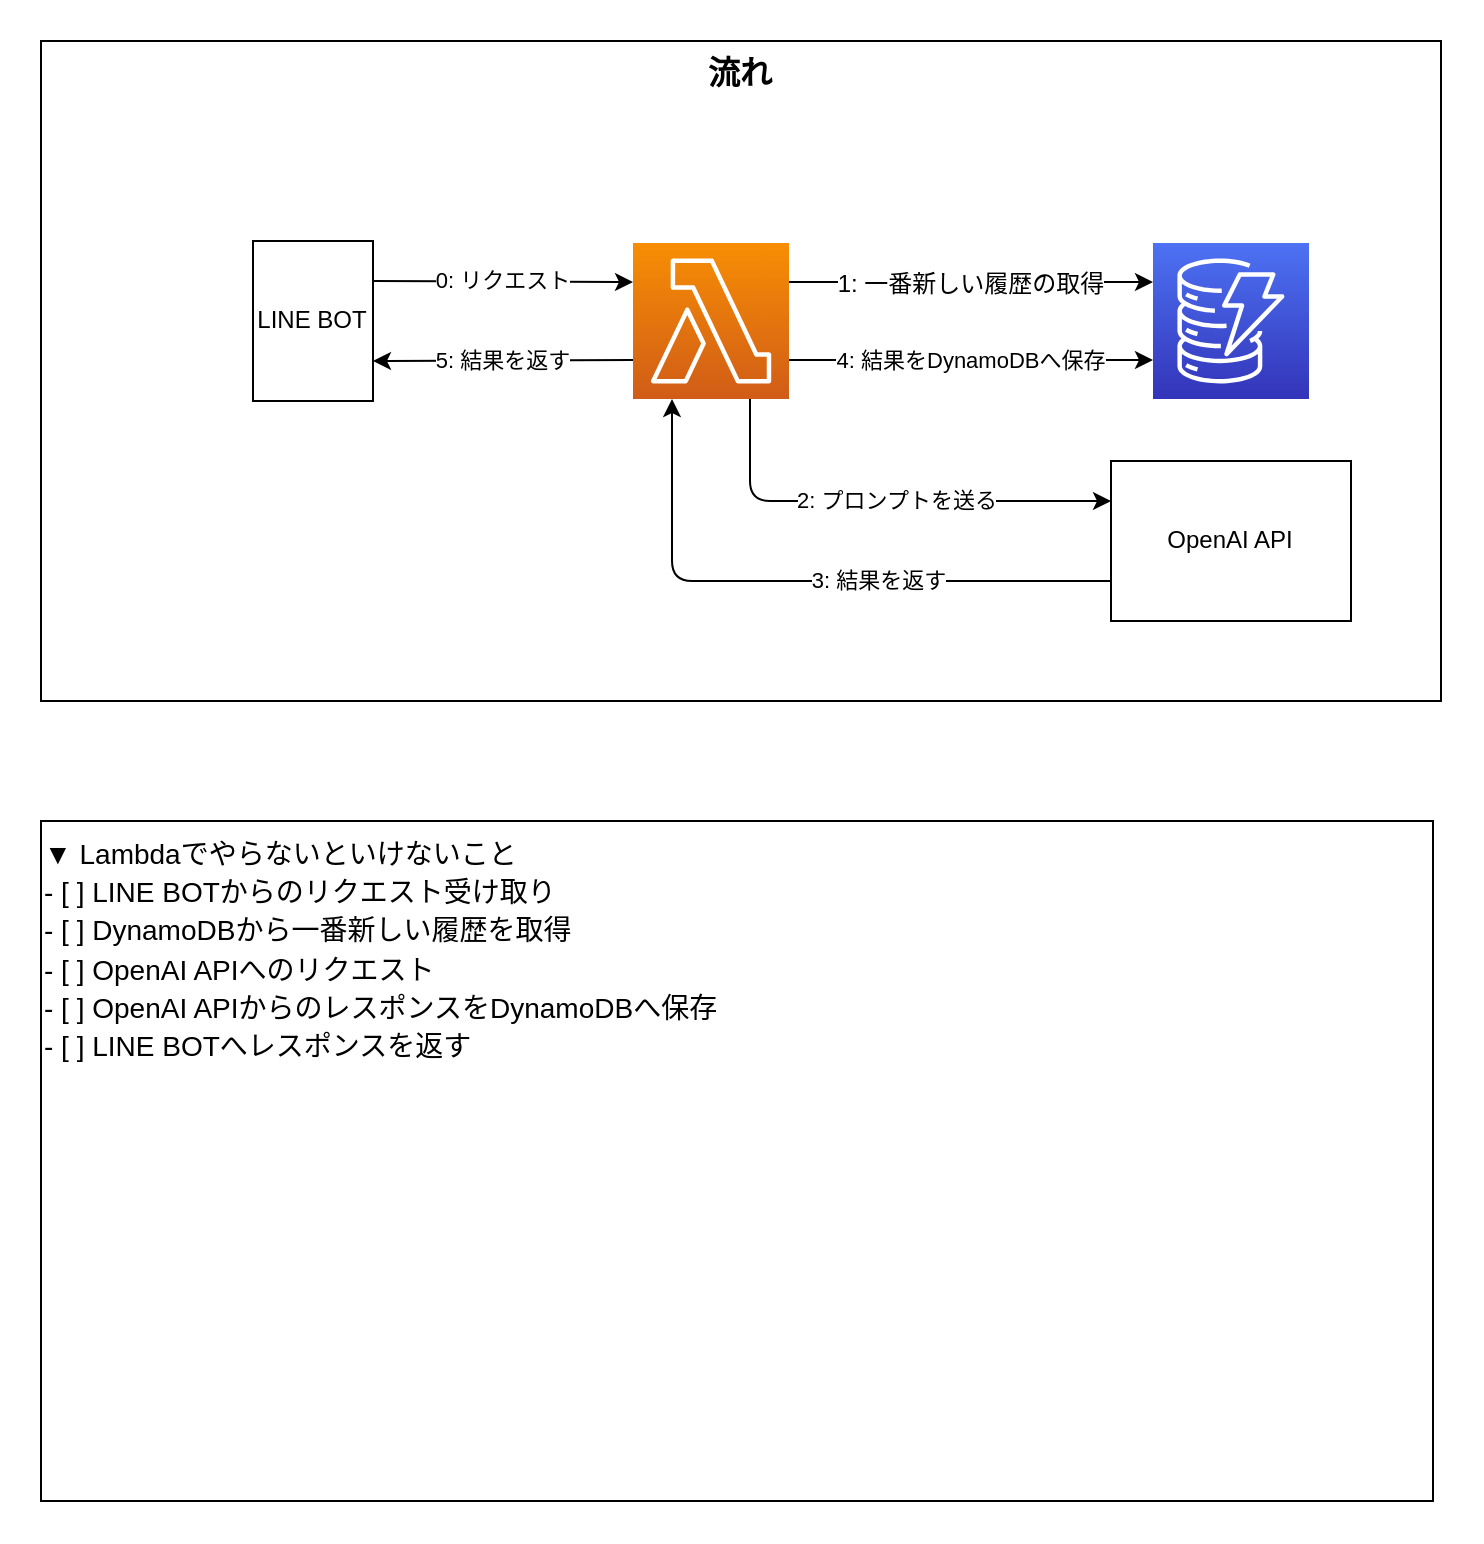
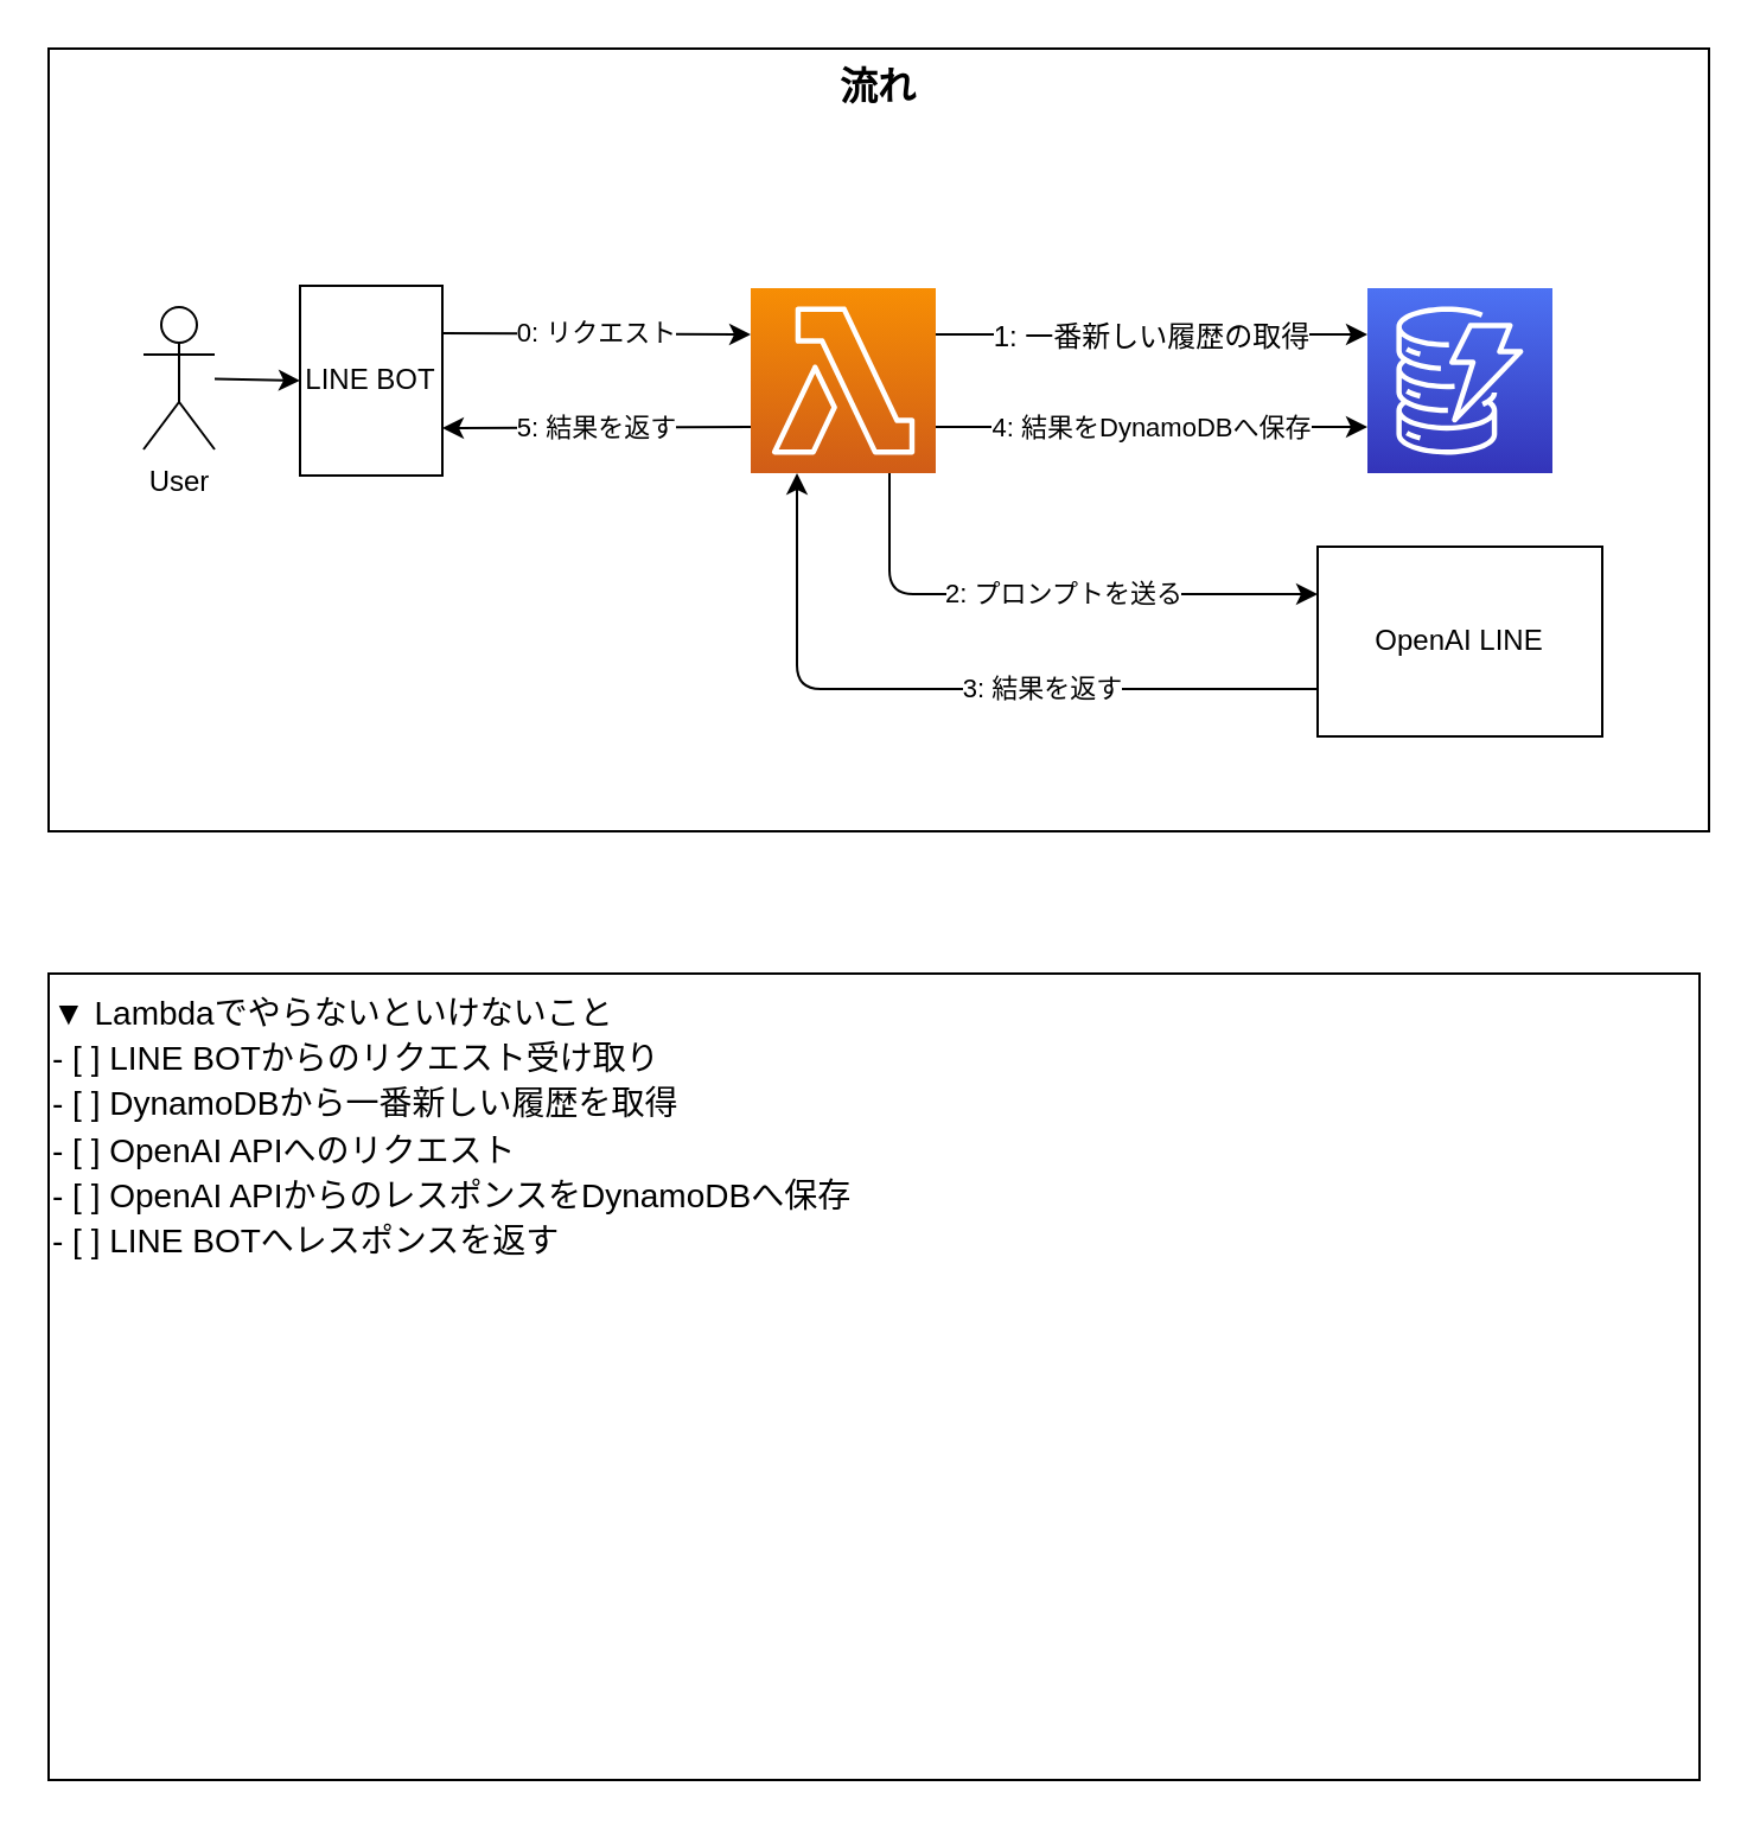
+ <mxCell id="12" value="User" style="shape=umlActor;verticalLabelPosition=bottom;verticalAlign=top;html=1;outlineConnect=0;" parent="1" vertex="1"><mxGeometry x="60" y="129" width="30" height="60" as="geometry" /></mxCell>
+ <mxCell id="11" style="edgeStyle=none;html=1;entryX=0;entryY=0.5;entryDx=0;entryDy=0;" parent="1" source="12" target="10" edge="1"><mxGeometry relative="1" as="geometry" /></mxCell>
- <mxCell id="14" value="OpenAI API" style="rounded=0;whiteSpace=wrap;html=1;labelBackgroundColor=none;fontColor=default;fillColor=none;" vertex="1" parent="1"><mxGeometry x="555" y="230" width="120" height="80" as="geometry" /></mxCell>
+ <mxCell id="14" value="OpenAI LINE" style="rounded=0;whiteSpace=wrap;html=1;labelBackgroundColor=none;fontColor=default;fillColor=none;" vertex="1" parent="1"><mxGeometry x="555" y="230" width="120" height="80" as="geometry" /></mxCell>
